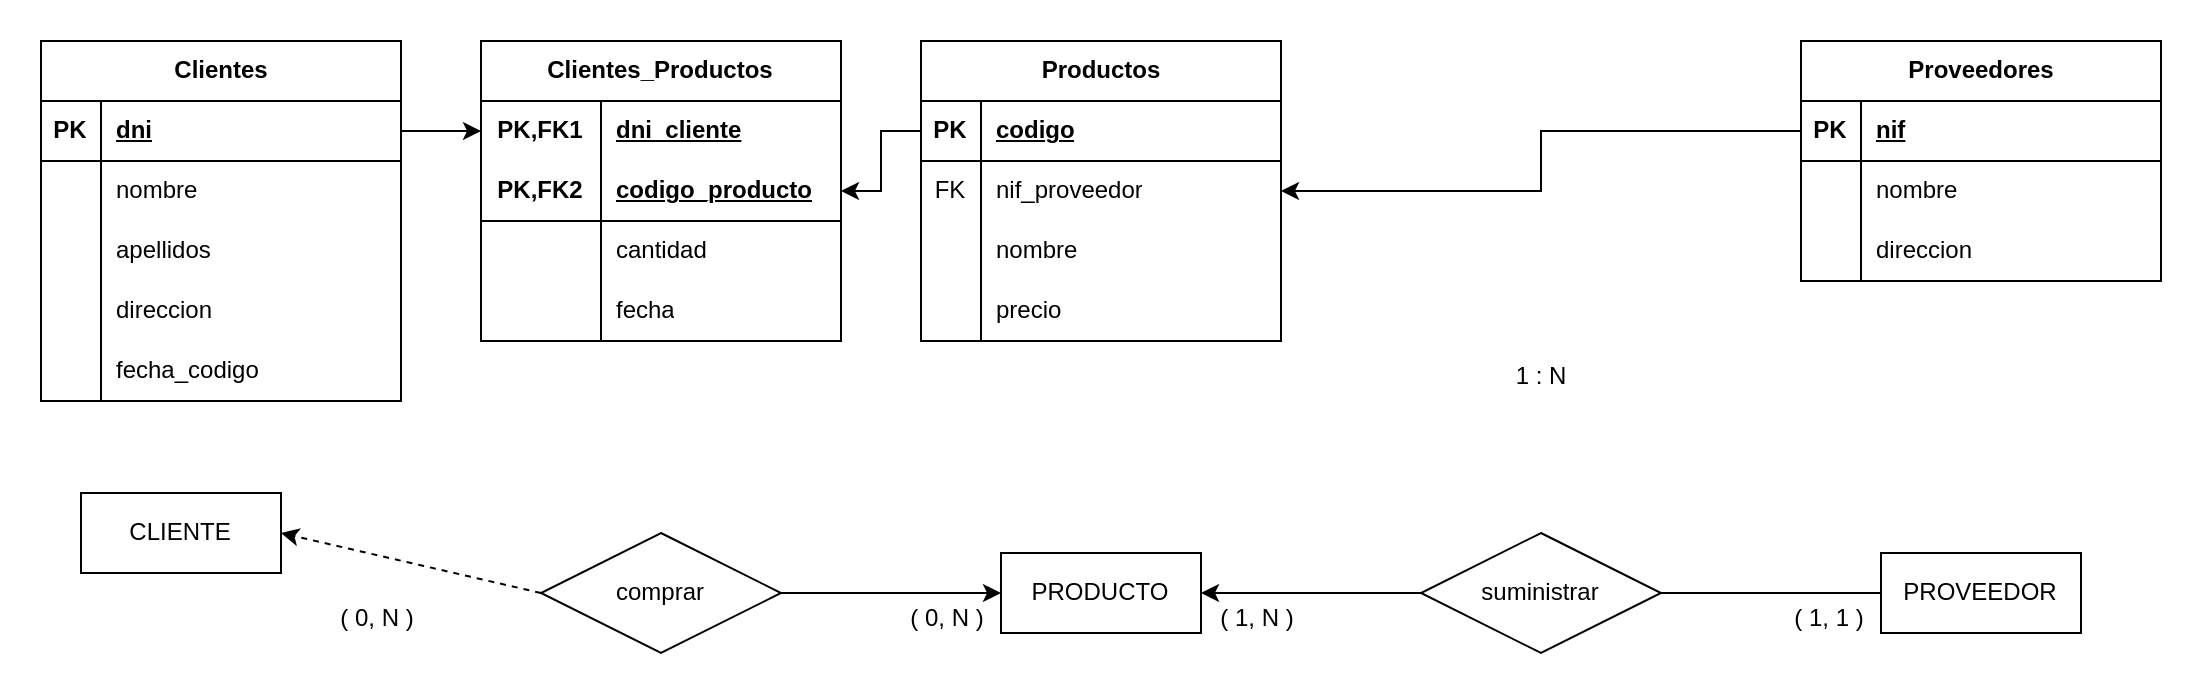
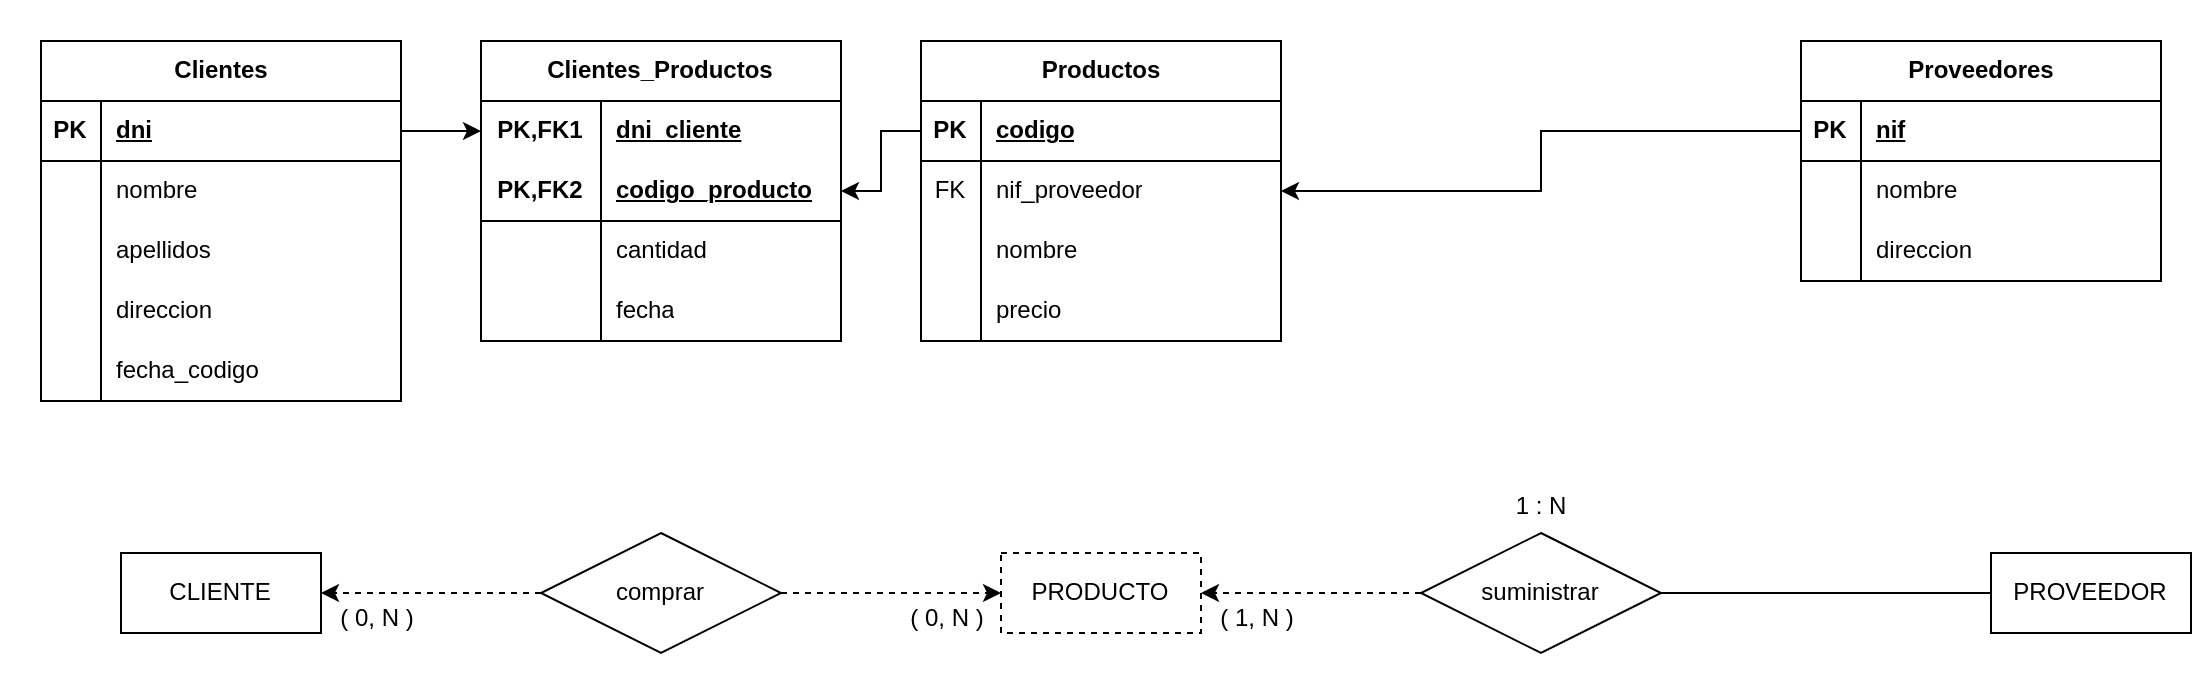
- <mxCell id="64" value="1 : N" style="text;html=1;align=center;verticalAlign=middle;resizable=0;points=[];autosize=1;strokeColor=none;fillColor=none;" parent="1" vertex="1"><mxGeometry x="748.5" y="175" width="43" height="26" as="geometry" /></mxCell>
+ <mxCell id="64" value="1 : N" style="text;html=1;align=center;verticalAlign=middle;resizable=0;points=[];autosize=1;strokeColor=none;fillColor=none;" parent="1" vertex="1"><mxGeometry x="748.5" y="240" width="43" height="26" as="geometry" /></mxCell>
- <mxCell id="31" value="CLIENTE" style="whiteSpace=wrap;html=1;align=center;" parent="1" vertex="1"><mxGeometry x="40" y="246" width="100" height="40" as="geometry" /></mxCell>
+ <mxCell id="31" value="CLIENTE" style="whiteSpace=wrap;html=1;align=center;" parent="1" vertex="1"><mxGeometry x="60" y="276" width="100" height="40" as="geometry" /></mxCell>
- <mxCell id="37" value="" style="endArrow=classic;html=1;rounded=0;exitX=1;exitY=0.5;exitDx=0;exitDy=0;entryX=0;entryY=0.5;entryDx=0;entryDy=0;" parent="1" source="32" target="33" edge="1"><mxGeometry width="50" height="50" relative="1" as="geometry"><mxPoint x="600" y="339" as="sourcePoint" /><mxPoint x="650" y="289" as="targetPoint" /></mxGeometry></mxCell>
+ <mxCell id="37" value="" style="endArrow=classic;html=1;rounded=0;exitX=1;exitY=0.5;exitDx=0;exitDy=0;entryX=0;entryY=0.5;entryDx=0;entryDy=0;dashed=1;" parent="1" source="32" target="33" edge="1"><mxGeometry width="50" height="50" relative="1" as="geometry"><mxPoint x="600" y="339" as="sourcePoint" /><mxPoint x="650" y="289" as="targetPoint" /></mxGeometry></mxCell>
- <mxCell id="33" value="PRODUCTO" style="whiteSpace=wrap;html=1;align=center;" parent="1" vertex="1"><mxGeometry x="500" y="276" width="100" height="40" as="geometry" /></mxCell>
+ <mxCell id="33" value="PRODUCTO" style="whiteSpace=wrap;html=1;align=center;dashed=1;" parent="1" vertex="1"><mxGeometry x="500" y="276" width="100" height="40" as="geometry" /></mxCell>
- <mxCell id="38" value="" style="endArrow=classic;html=1;rounded=0;entryX=1;entryY=0.5;entryDx=0;entryDy=0;exitX=0;exitY=0.5;exitDx=0;exitDy=0;" parent="1" source="34" target="33" edge="1"><mxGeometry width="50" height="50" relative="1" as="geometry"><mxPoint x="600" y="339" as="sourcePoint" /><mxPoint x="650" y="289" as="targetPoint" /></mxGeometry></mxCell>
+ <mxCell id="38" value="" style="endArrow=classic;html=1;rounded=0;entryX=1;entryY=0.5;entryDx=0;entryDy=0;exitX=0;exitY=0.5;exitDx=0;exitDy=0;dashed=1;" parent="1" source="34" target="33" edge="1"><mxGeometry width="50" height="50" relative="1" as="geometry"><mxPoint x="600" y="339" as="sourcePoint" /><mxPoint x="650" y="289" as="targetPoint" /></mxGeometry></mxCell>
- <mxCell id="35" value="PROVEEDOR" style="whiteSpace=wrap;html=1;align=center;" parent="1" vertex="1"><mxGeometry x="940" y="276" width="100" height="40" as="geometry" /></mxCell>
+ <mxCell id="35" value="PROVEEDOR" style="whiteSpace=wrap;html=1;align=center;" parent="1" vertex="1"><mxGeometry x="995" y="276" width="100" height="40" as="geometry" /></mxCell>
- <mxCell id="63" value="( 1, 1 )" style="text;html=1;align=center;verticalAlign=middle;resizable=0;points=[];autosize=1;strokeColor=none;fillColor=none;" parent="1" vertex="1"><mxGeometry x="887" y="296" width="53" height="26" as="geometry" /></mxCell>
